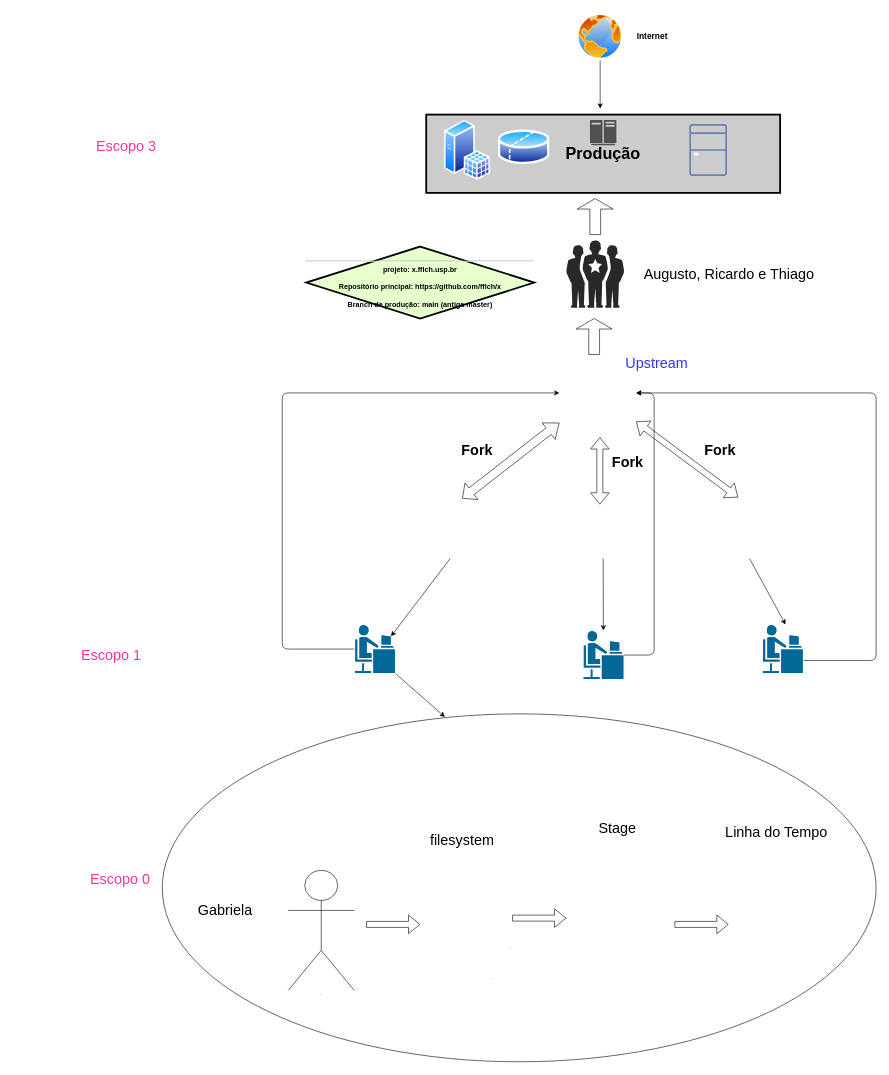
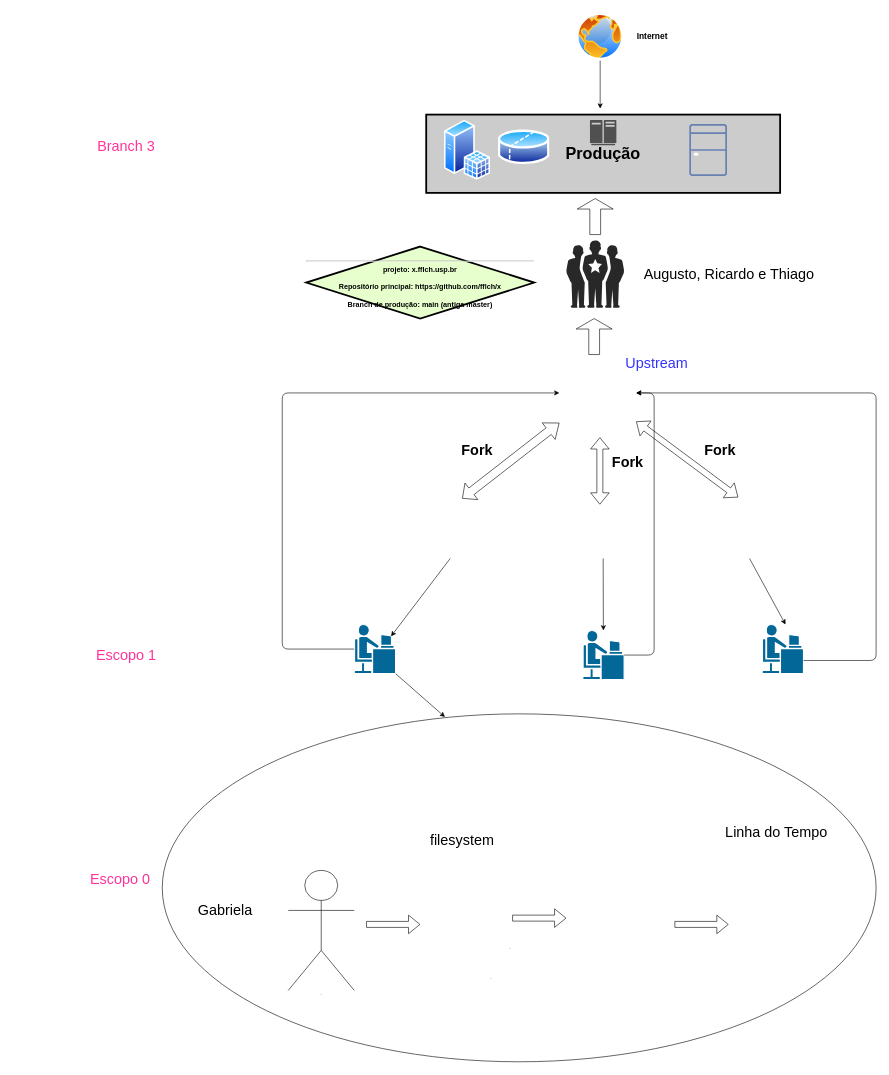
- <mxCell id="53" value="&lt;font color=&quot;#FF3399&quot;&gt;Escopo 3&lt;br&gt;&lt;/font&gt;" style="text;html=1;strokeColor=none;fillColor=none;align=center;verticalAlign=middle;whiteSpace=wrap;rounded=0;labelBackgroundColor=#ffffff;fontSize=24;fontColor=#000000;" vertex="1" parent="1"><mxGeometry x="30" y="189" width="360" height="110" as="geometry" /></mxCell>
+ <mxCell id="53" value="&lt;font color=&quot;#FF3399&quot;&gt;Branch 3&lt;br&gt;&lt;/font&gt;" style="text;html=1;strokeColor=none;fillColor=none;align=center;verticalAlign=middle;whiteSpace=wrap;rounded=0;labelBackgroundColor=#ffffff;fontSize=24;fontColor=#000000;" vertex="1" parent="1"><mxGeometry x="30" y="189" width="360" height="110" as="geometry" /></mxCell>
- <mxCell id="52" value="&lt;font color=&quot;#FF3399&quot;&gt;Escopo 1&lt;br&gt;&lt;/font&gt;" style="text;html=1;strokeColor=none;fillColor=none;align=center;verticalAlign=middle;whiteSpace=wrap;rounded=0;labelBackgroundColor=#ffffff;fontSize=24;fontColor=#000000;" vertex="1" parent="1"><mxGeometry x="5" y="1036" width="360" height="110" as="geometry" /></mxCell>
+ <mxCell id="52" value="&lt;font color=&quot;#FF3399&quot;&gt;Escopo 1&lt;br&gt;&lt;/font&gt;" style="text;html=1;strokeColor=none;fillColor=none;align=center;verticalAlign=middle;whiteSpace=wrap;rounded=0;labelBackgroundColor=#ffffff;fontSize=24;fontColor=#000000;" vertex="1" parent="1"><mxGeometry x="30" y="1036" width="360" height="110" as="geometry" /></mxCell>
- <mxCell id="48" value="Stage" style="text;html=1;strokeColor=none;fillColor=none;align=center;verticalAlign=middle;whiteSpace=wrap;rounded=0;labelBackgroundColor=#ffffff;fontSize=24;fontColor=#000000;" vertex="1" parent="1"><mxGeometry x="1009" y="1370" width="40" height="20" as="geometry" /></mxCell>
